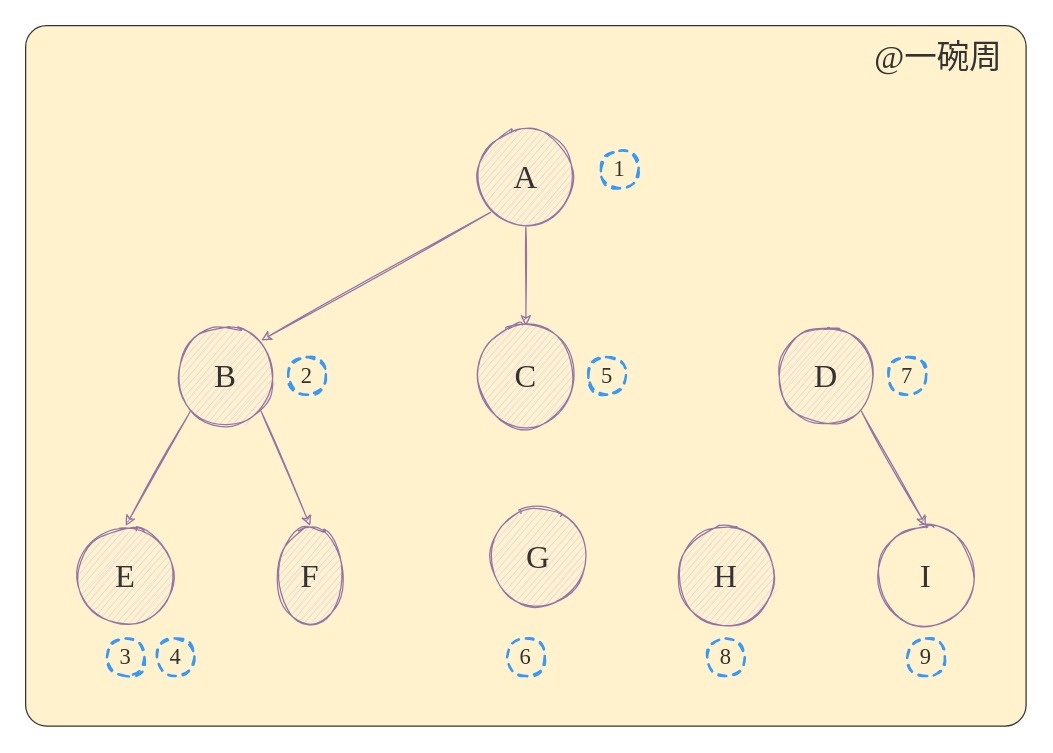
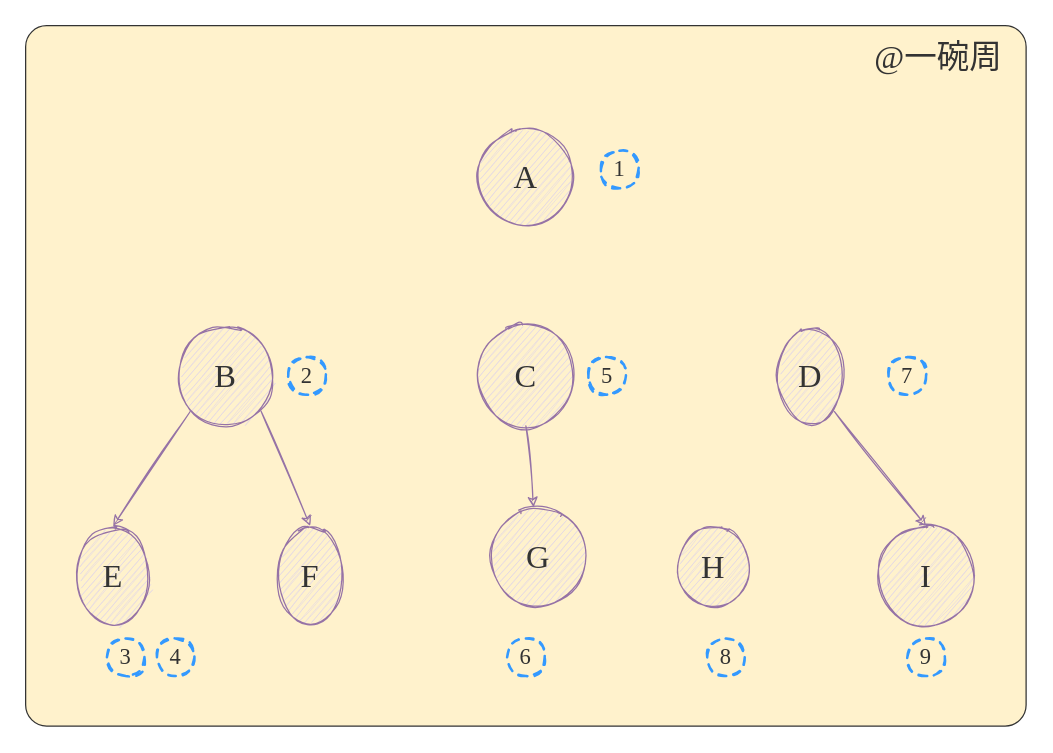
- <mxCell id="3" style="edgeStyle=orthogonalEdgeStyle;rounded=0;orthogonalLoop=1;jettySize=auto;html=1;exitX=0.5;exitY=1;exitDx=0;exitDy=0;fillColor=#e1d5e7;strokeColor=#9673a6;sketch=1;" parent="1" source="5" target="10" edge="1"><mxGeometry relative="1" as="geometry" /></mxCell>
- <mxCell id="4" style="rounded=0;sketch=1;orthogonalLoop=1;jettySize=auto;html=1;exitX=0;exitY=1;exitDx=0;exitDy=0;entryX=1;entryY=0;entryDx=0;entryDy=0;strokeColor=#9673A6;" parent="1" source="5" target="8" edge="1"><mxGeometry relative="1" as="geometry" /></mxCell>
- <mxCell id="12" value="&lt;span style=&quot;color: rgb(51 , 51 , 51) ; font-family: &amp;#34;comic sans ms&amp;#34; ; font-size: 26px&quot;&gt;D&lt;/span&gt;" style="ellipse;whiteSpace=wrap;html=1;fillColor=#e1d5e7;strokeColor=#9673a6;sketch=1;fillStyle=auto;" parent="1" vertex="1"><mxGeometry x="620" y="260" width="80" height="80" as="geometry" /></mxCell>
+ <mxCell id="12" value="&lt;span style=&quot;color: rgb(51 , 51 , 51) ; font-family: &amp;#34;comic sans ms&amp;#34; ; font-size: 26px&quot;&gt;D&lt;/span&gt;" style="ellipse;whiteSpace=wrap;html=1;fillColor=#e1d5e7;strokeColor=#9673a6;sketch=1;fillStyle=auto;" parent="1" vertex="1"><mxGeometry x="620" y="260" width="55" height="80" as="geometry" /></mxCell>
+ <mxCell id="9" style="edgeStyle=none;rounded=0;sketch=1;orthogonalLoop=1;jettySize=auto;html=1;exitX=0.5;exitY=1;exitDx=0;exitDy=0;strokeColor=#9673A6;" parent="1" source="10" target="15" edge="1"><mxGeometry relative="1" as="geometry" /></mxCell>
- <mxCell id="13" value="&lt;span style=&quot;color: rgb(51 , 51 , 51) ; font-family: &amp;#34;comic sans ms&amp;#34; ; font-size: 26px&quot;&gt;E&lt;/span&gt;" style="ellipse;whiteSpace=wrap;html=1;fillColor=#e1d5e7;strokeColor=#9673a6;sketch=1;fillStyle=auto;" parent="1" vertex="1"><mxGeometry x="60" y="420" width="80" height="80" as="geometry" /></mxCell>
+ <mxCell id="13" value="&lt;span style=&quot;color: rgb(51 , 51 , 51) ; font-family: &amp;#34;comic sans ms&amp;#34; ; font-size: 26px&quot;&gt;E&lt;/span&gt;" style="ellipse;whiteSpace=wrap;html=1;fillColor=#e1d5e7;strokeColor=#9673a6;sketch=1;fillStyle=auto;" parent="1" vertex="1"><mxGeometry x="60" y="420" width="60" height="80" as="geometry" /></mxCell>
- <mxCell id="16" value="&lt;span style=&quot;color: rgb(51 , 51 , 51) ; font-family: &amp;#34;comic sans ms&amp;#34; ; font-size: 26px&quot;&gt;H&lt;/span&gt;" style="ellipse;whiteSpace=wrap;html=1;fillColor=#e1d5e7;strokeColor=#9673a6;sketch=1;fillStyle=auto;" parent="1" vertex="1"><mxGeometry x="540" y="420" width="80" height="80" as="geometry" /></mxCell>
+ <mxCell id="16" value="&lt;span style=&quot;color: rgb(51 , 51 , 51) ; font-family: &amp;#34;comic sans ms&amp;#34; ; font-size: 26px&quot;&gt;H&lt;/span&gt;" style="ellipse;whiteSpace=wrap;html=1;fillColor=#e1d5e7;strokeColor=#9673a6;sketch=1;fillStyle=auto;" parent="1" vertex="1"><mxGeometry x="540" y="420" width="60" height="65" as="geometry" /></mxCell>
- <mxCell id="17" value="&lt;span style=&quot;color: rgb(51 , 51 , 51) ; font-family: &amp;#34;comic sans ms&amp;#34; ; font-size: 26px&quot;&gt;I&lt;/span&gt;" style="ellipse;whiteSpace=wrap;html=1;fillColor=#fff2cc;strokeColor=#9673a6;sketch=1;fillStyle=auto;" parent="1" vertex="1"><mxGeometry x="700" y="420" width="80" height="80" as="geometry" /></mxCell>
+ <mxCell id="17" value="&lt;span style=&quot;color: rgb(51 , 51 , 51) ; font-family: &amp;#34;comic sans ms&amp;#34; ; font-size: 26px&quot;&gt;I&lt;/span&gt;" style="ellipse;whiteSpace=wrap;html=1;fillColor=#e1d5e7;strokeColor=#9673a6;sketch=1;fillStyle=auto;" parent="1" vertex="1"><mxGeometry x="700" y="420" width="80" height="80" as="geometry" /></mxCell>
